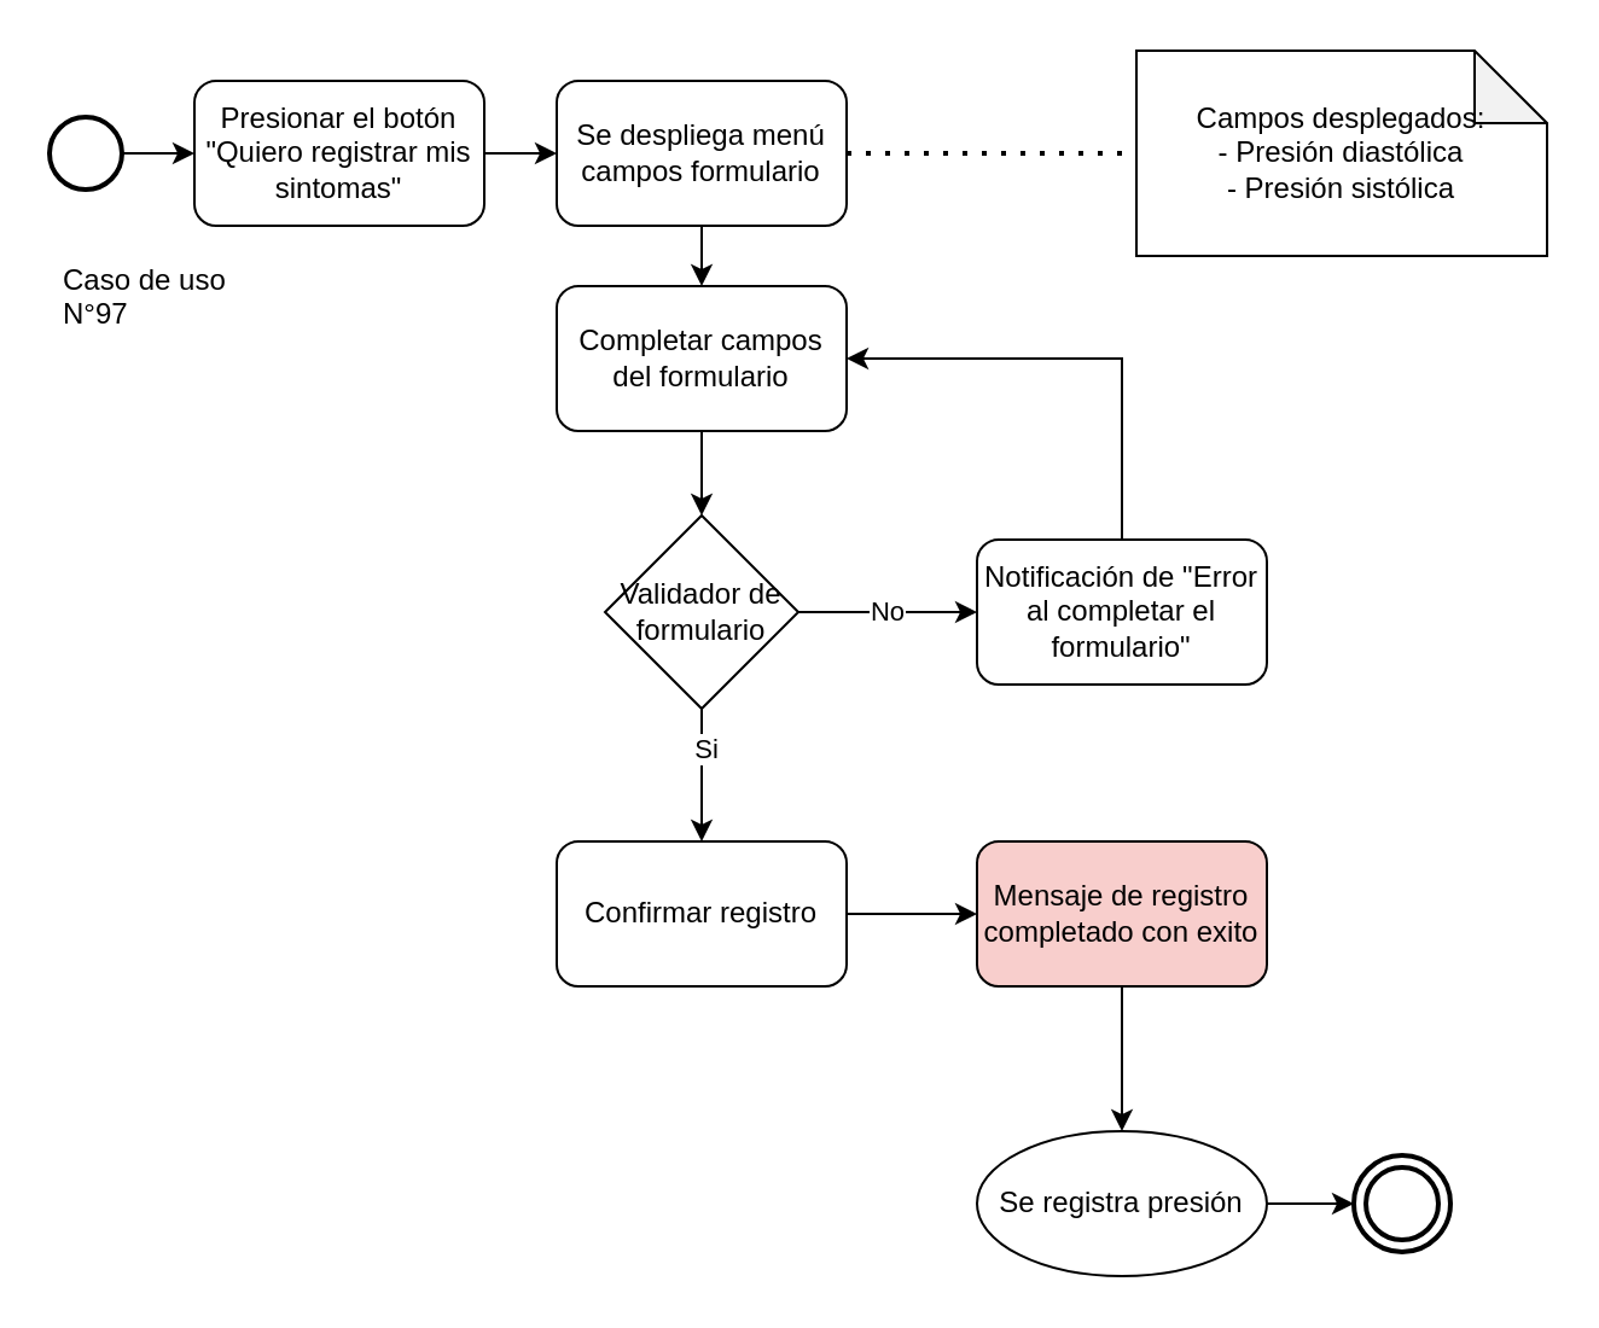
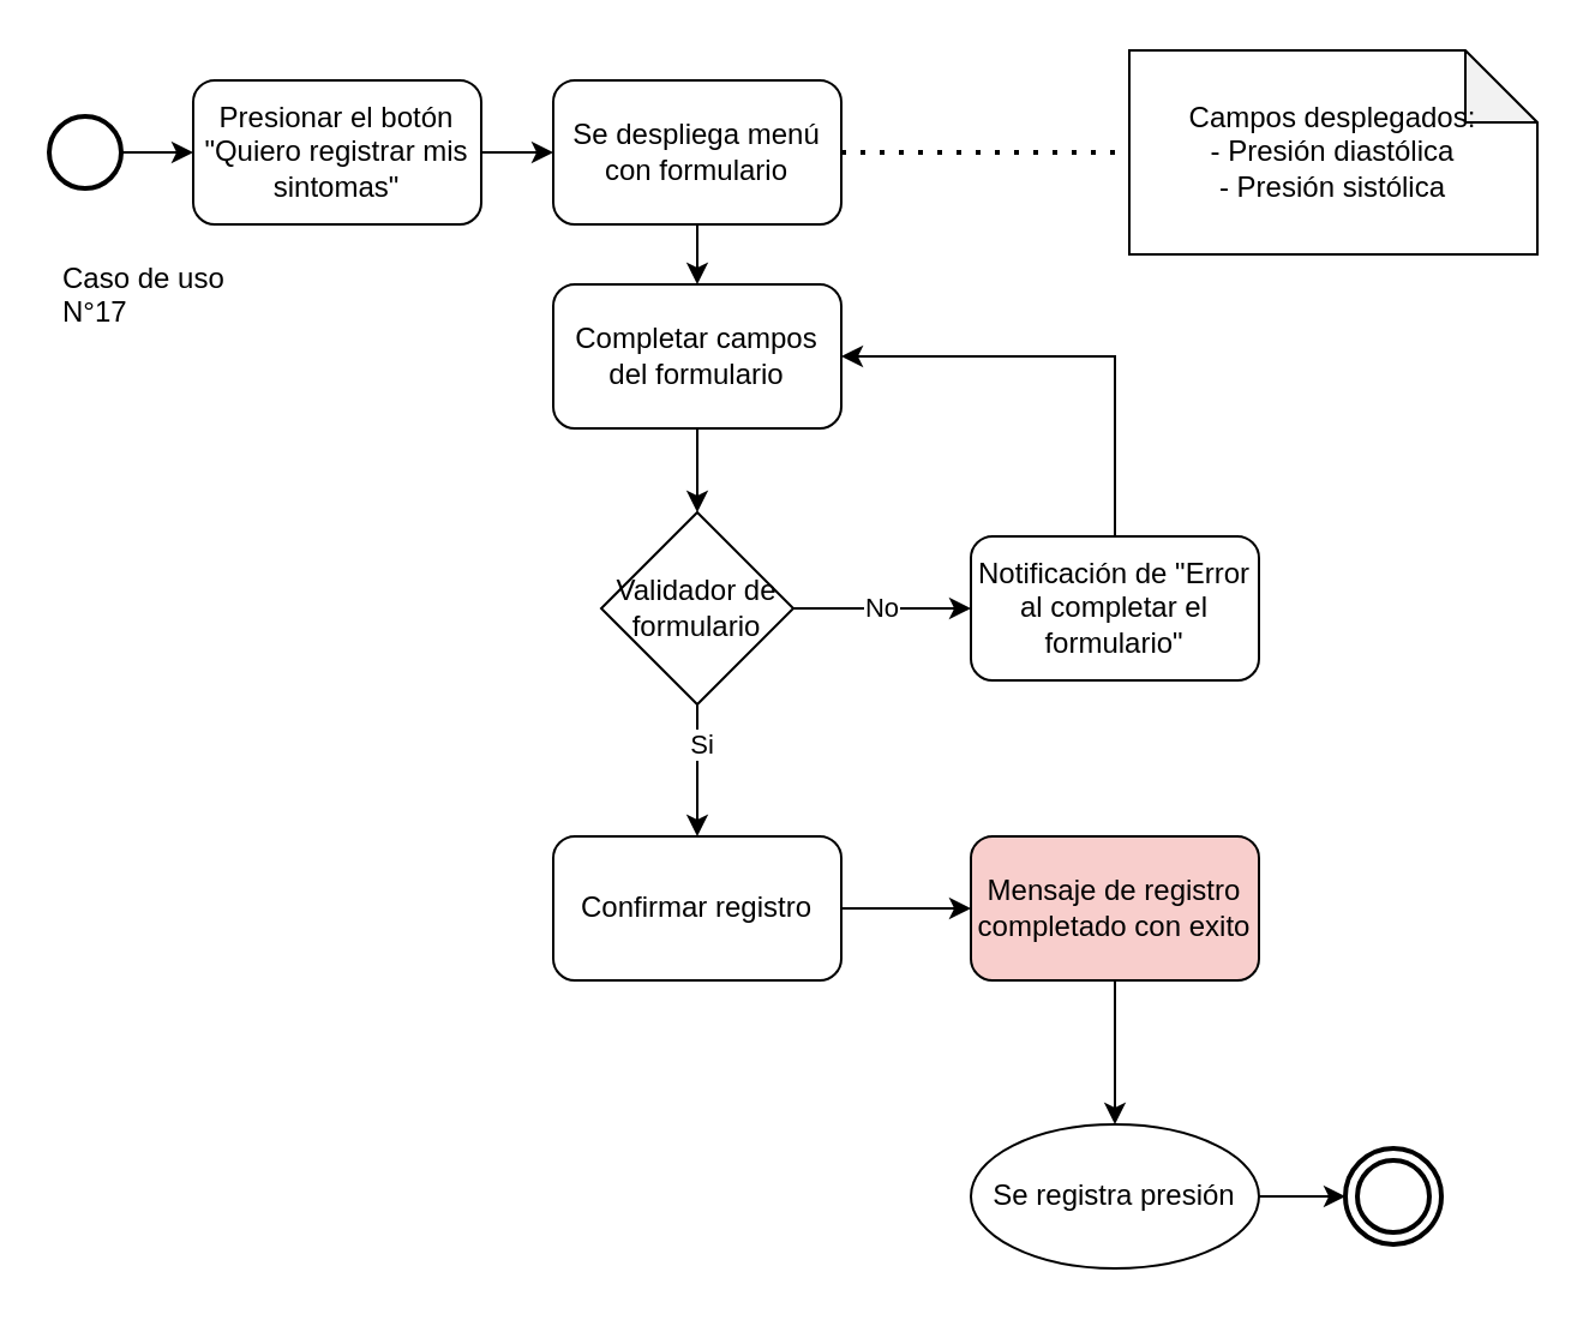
- <mxCell id="22" value="Se despliega menú campos formulario" style="rounded=1;whiteSpace=wrap;html=1;" parent="1" vertex="1"><mxGeometry x="230" y="33" width="120" height="60" as="geometry" /></mxCell>
+ <mxCell id="22" value="Se despliega menú con formulario" style="rounded=1;whiteSpace=wrap;html=1;" parent="1" vertex="1"><mxGeometry x="230" y="33" width="120" height="60" as="geometry" /></mxCell>
- <mxCell id="25" value="Caso de uso N°97" style="text;strokeColor=none;fillColor=none;align=left;verticalAlign=middle;spacingLeft=4;spacingRight=4;overflow=hidden;points=[[0,0.5],[1,0.5]];portConstraint=eastwest;rotatable=0;whiteSpace=wrap;html=1;" parent="1" vertex="1"><mxGeometry x="20" y="105.5" width="80" height="30" as="geometry" /></mxCell>
+ <mxCell id="25" value="Caso de uso N°17" style="text;strokeColor=none;fillColor=none;align=left;verticalAlign=middle;spacingLeft=4;spacingRight=4;overflow=hidden;points=[[0,0.5],[1,0.5]];portConstraint=eastwest;rotatable=0;whiteSpace=wrap;html=1;" parent="1" vertex="1"><mxGeometry x="20" y="105.5" width="80" height="30" as="geometry" /></mxCell>
